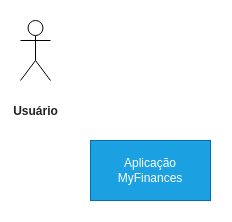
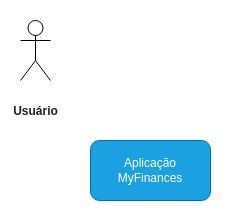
- <mxCell id="3" value="Aplicação MyFinances" style="rounded=0;whiteSpace=wrap;html=1;fillColor=#1ba1e2;strokeColor=#006EAF;fontColor=#ffffff;" parent="1" vertex="1"><mxGeometry x="90" y="140" width="120" height="60" as="geometry" /></mxCell>
+ <mxCell id="3" value="Aplicação MyFinances" style="whiteSpace=wrap;html=1;fillColor=#1ba1e2;strokeColor=#006EAF;fontColor=#ffffff;rounded=1;" parent="1" vertex="1"><mxGeometry x="90" y="140" width="120" height="60" as="geometry" /></mxCell>
